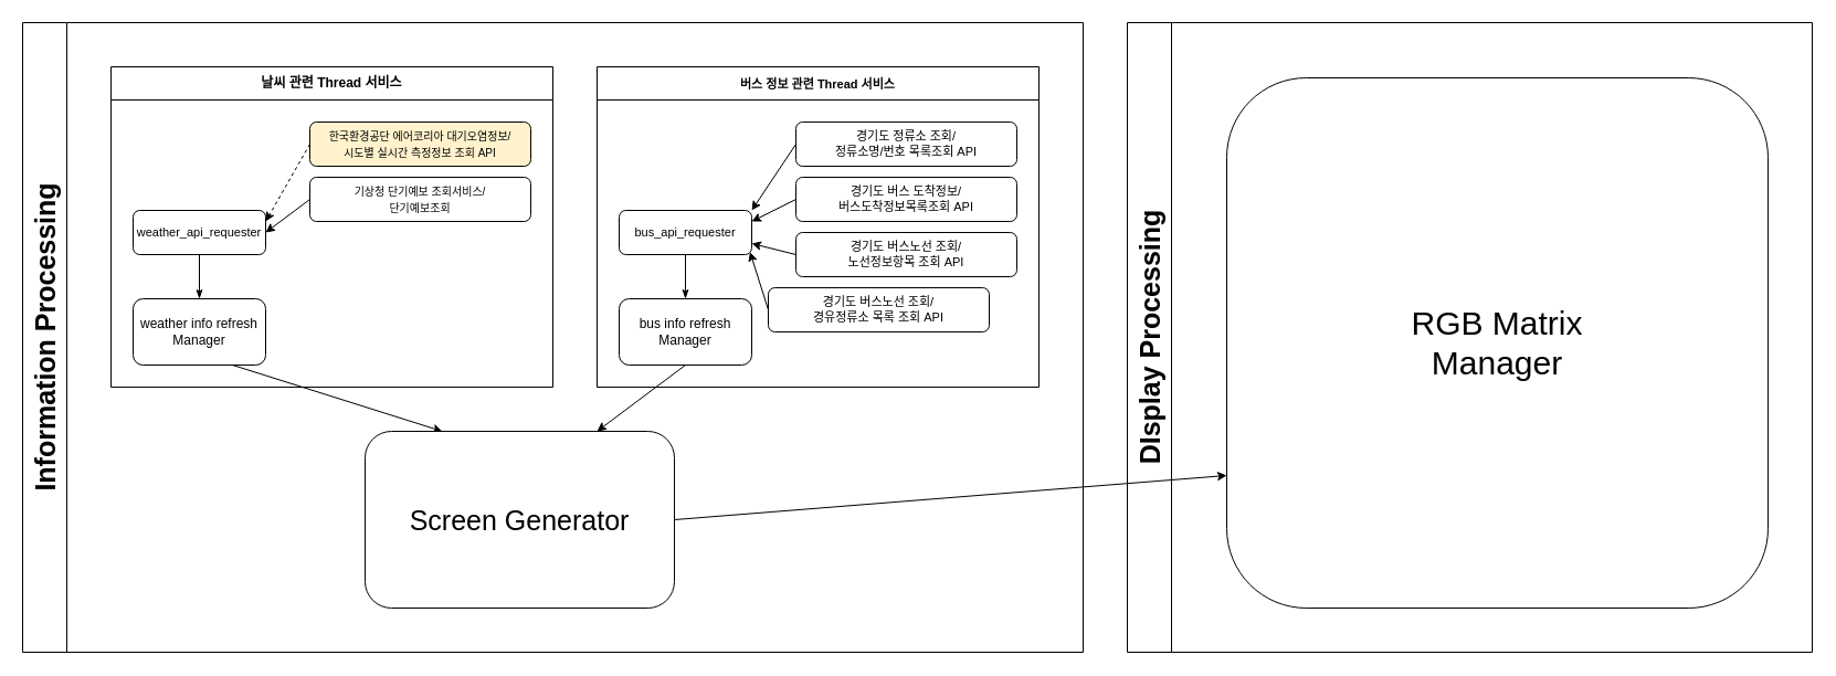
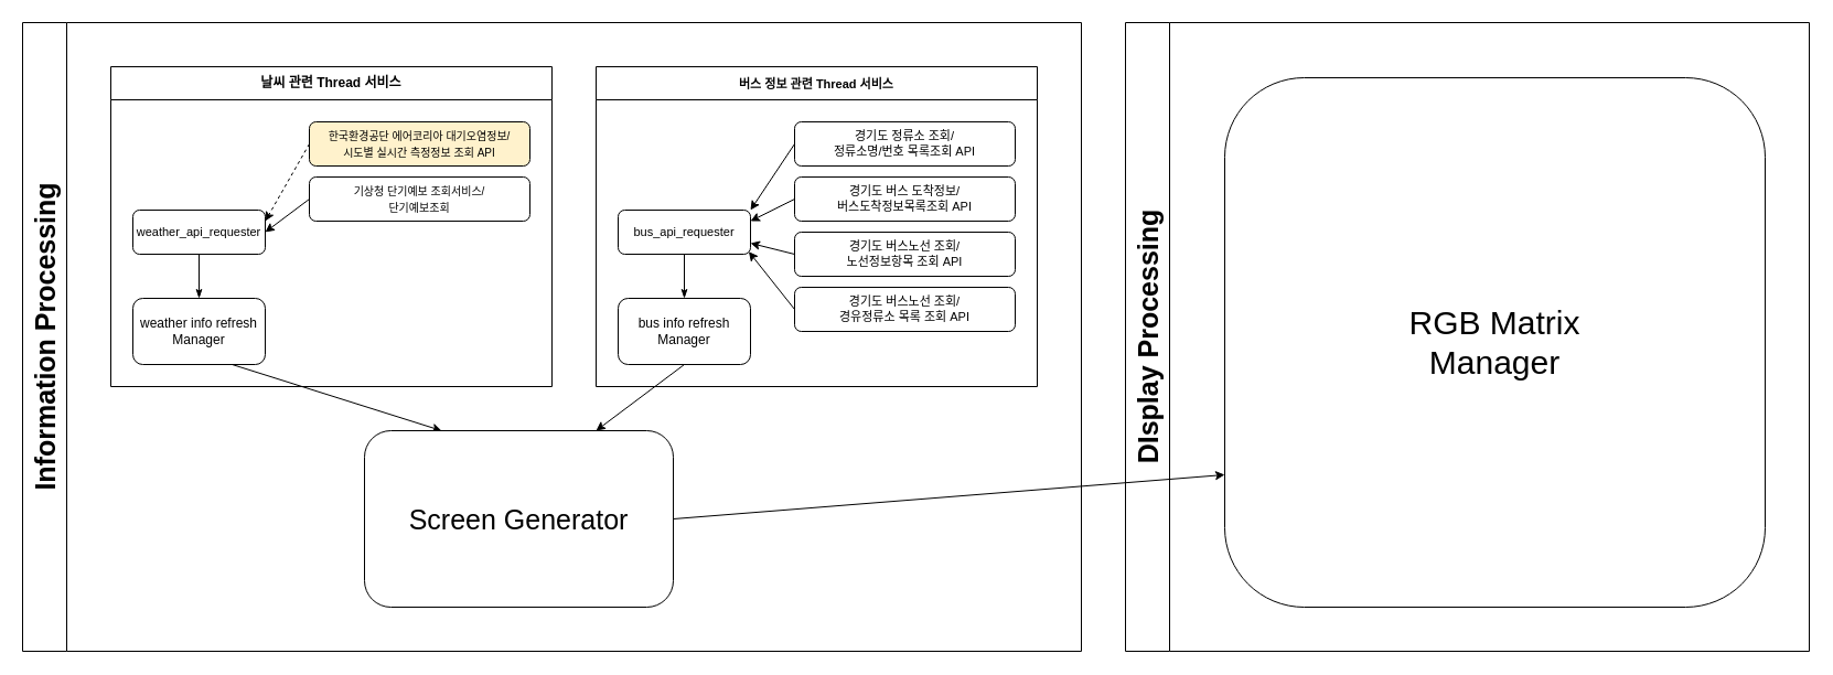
- <mxCell id="11" value="경기도 버스노선 조회/&lt;br style=&quot;font-size: 11px;&quot;&gt;경유정류소 목록 조회 API" style="rounded=1;whiteSpace=wrap;html=1;align=center;fontSize=11;" parent="2" vertex="1"><mxGeometry x="155" y="200" width="200" height="40" as="geometry" /></mxCell>
+ <mxCell id="11" value="경기도 버스노선 조회/&lt;br style=&quot;font-size: 11px;&quot;&gt;경유정류소 목록 조회 API" style="rounded=1;whiteSpace=wrap;html=1;align=center;fontSize=11;" parent="2" vertex="1"><mxGeometry x="180" y="200" width="200" height="40" as="geometry" /></mxCell>
